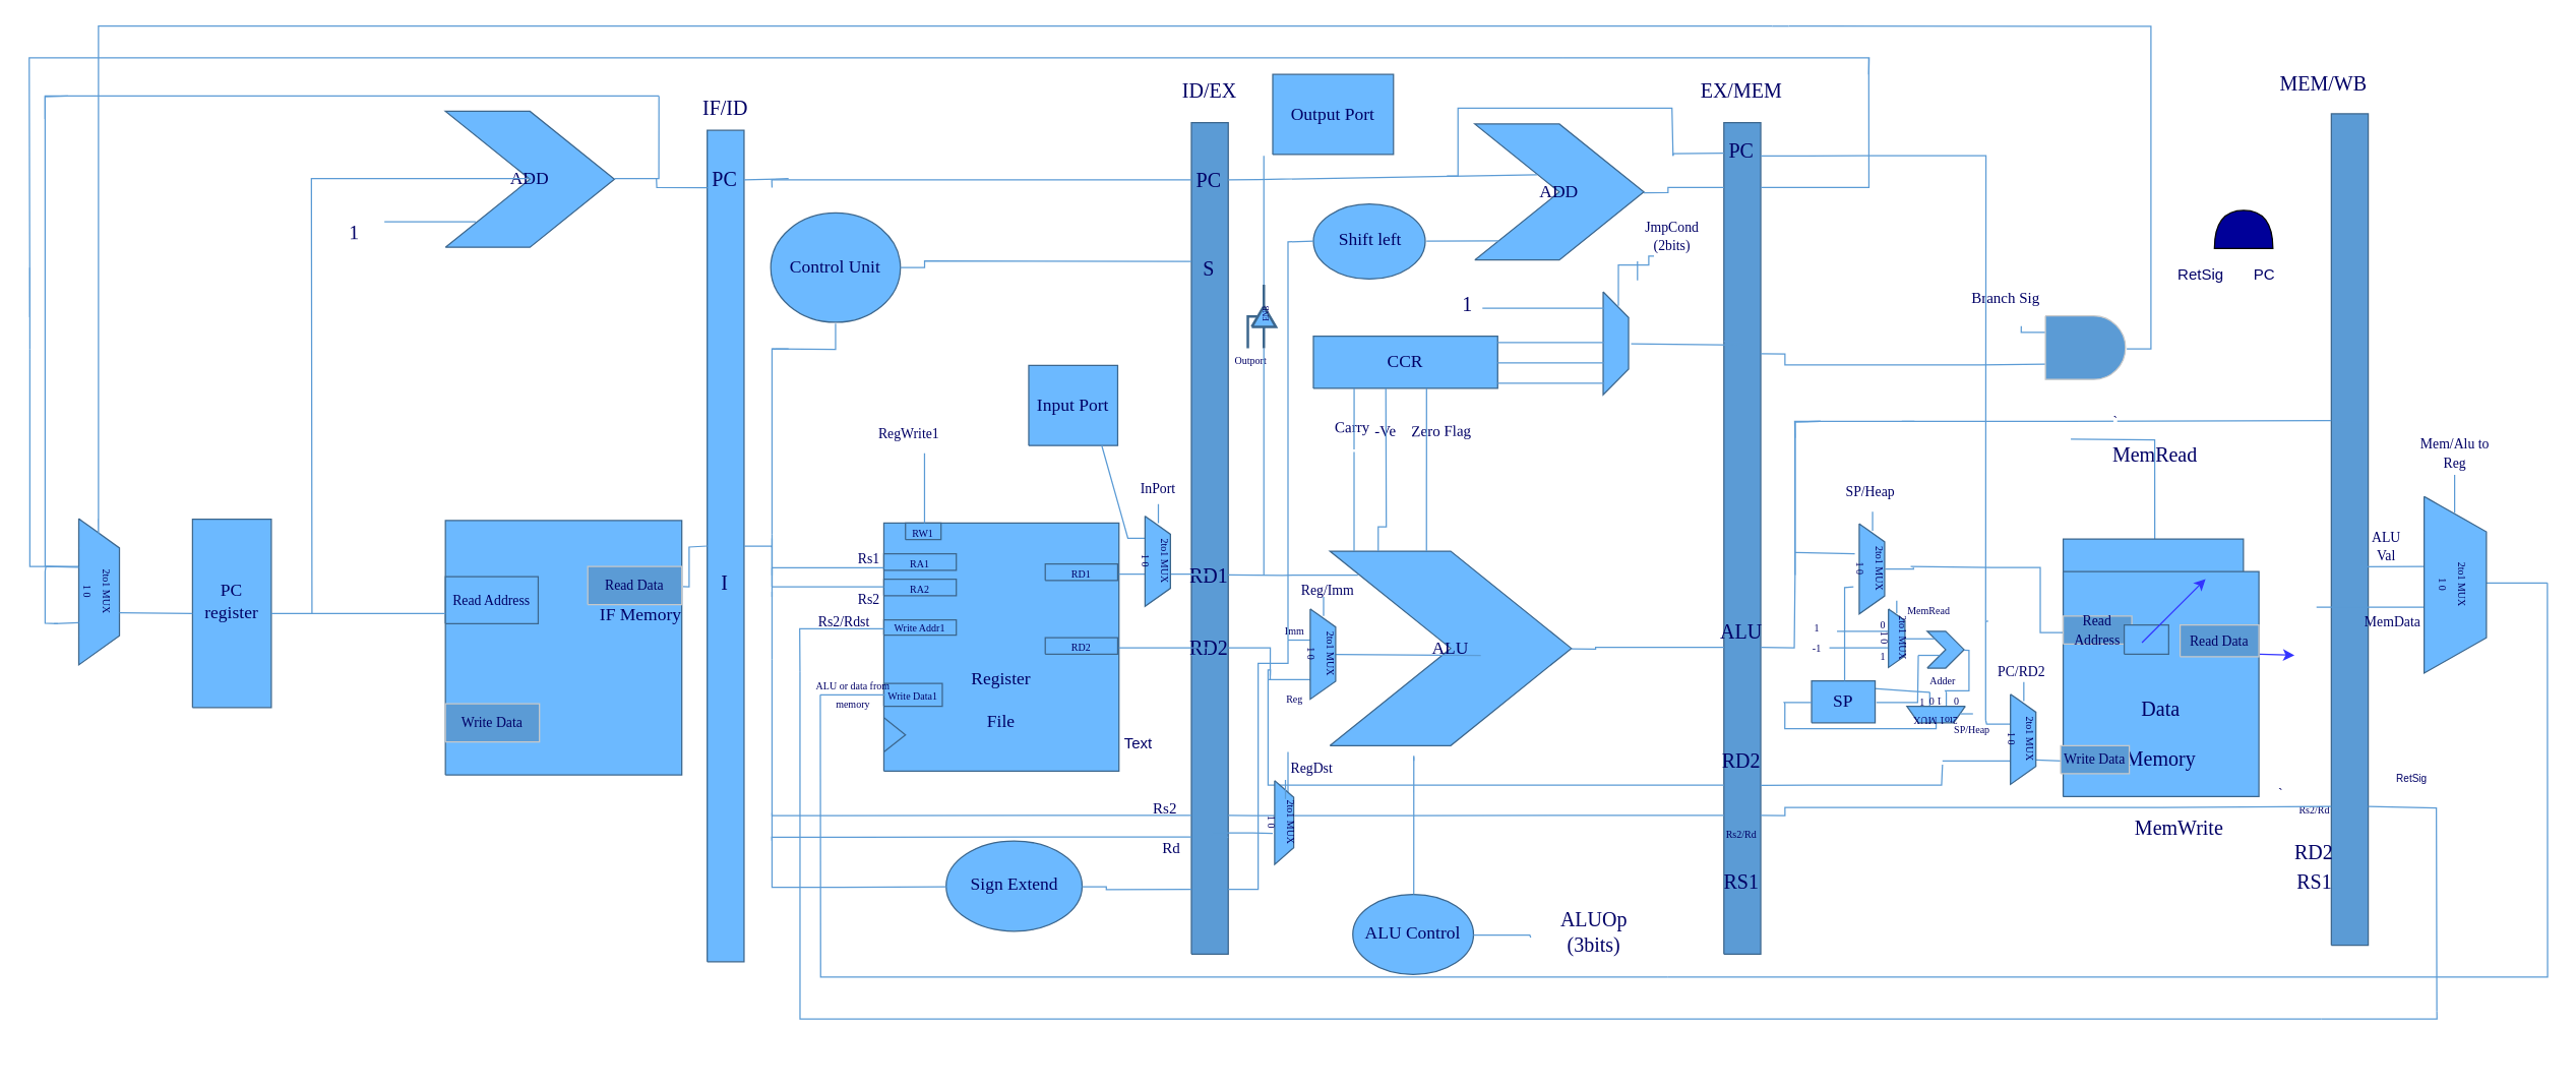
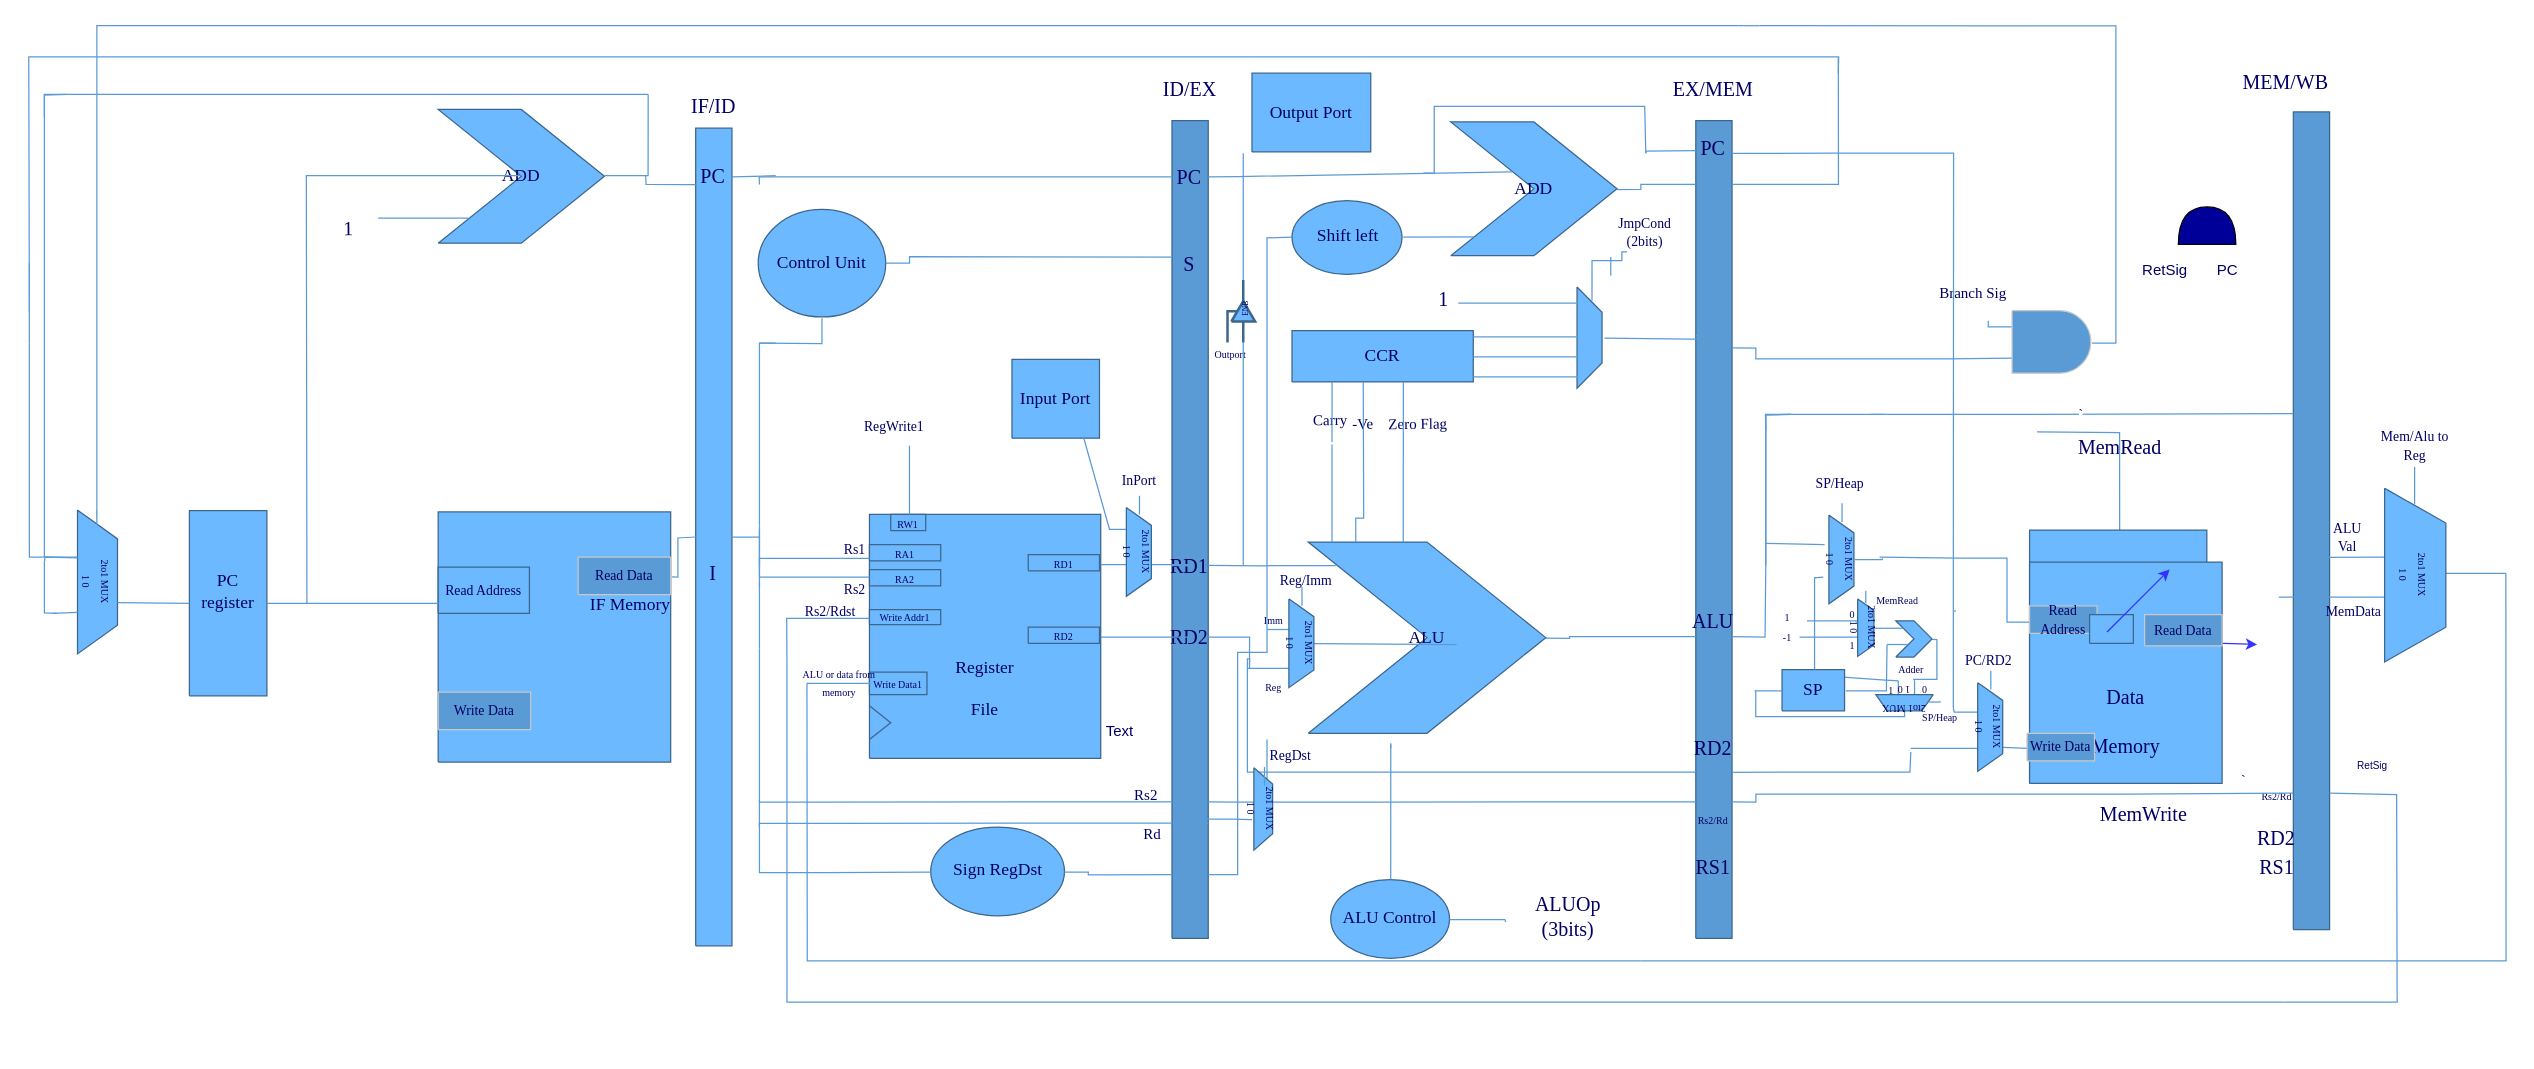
- <mxCell id="42" value="&lt;font style=&quot;font-size: 14px; font-family: Calibri; direction: ltr; letter-spacing: 0px; line-height: 120%; opacity: 1;&quot;&gt;Sign Extend&lt;br&gt;&lt;/font&gt;" style="text;vsdxID=199;fillColor=none;gradientColor=none;strokeColor=none;labelBackgroundColor=none;rounded=0;html=1;whiteSpace=wrap;verticalAlign=middle;align=center;;html=1;fontColor=#000066;" parent="41" vertex="1"><mxGeometry x="6.72" y="3.81" width="94.06" height="62.71" as="geometry" /></mxCell>
+ <mxCell id="42" value="&lt;font style=&quot;font-size: 14px; font-family: Calibri; direction: ltr; letter-spacing: 0px; line-height: 120%; opacity: 1;&quot;&gt;Sign RegDst&lt;br&gt;&lt;/font&gt;" style="text;vsdxID=199;fillColor=none;gradientColor=none;strokeColor=none;labelBackgroundColor=none;rounded=0;html=1;whiteSpace=wrap;verticalAlign=middle;align=center;;html=1;fontColor=#000066;" parent="41" vertex="1"><mxGeometry x="6.72" y="3.81" width="94.06" height="62.71" as="geometry" /></mxCell>
